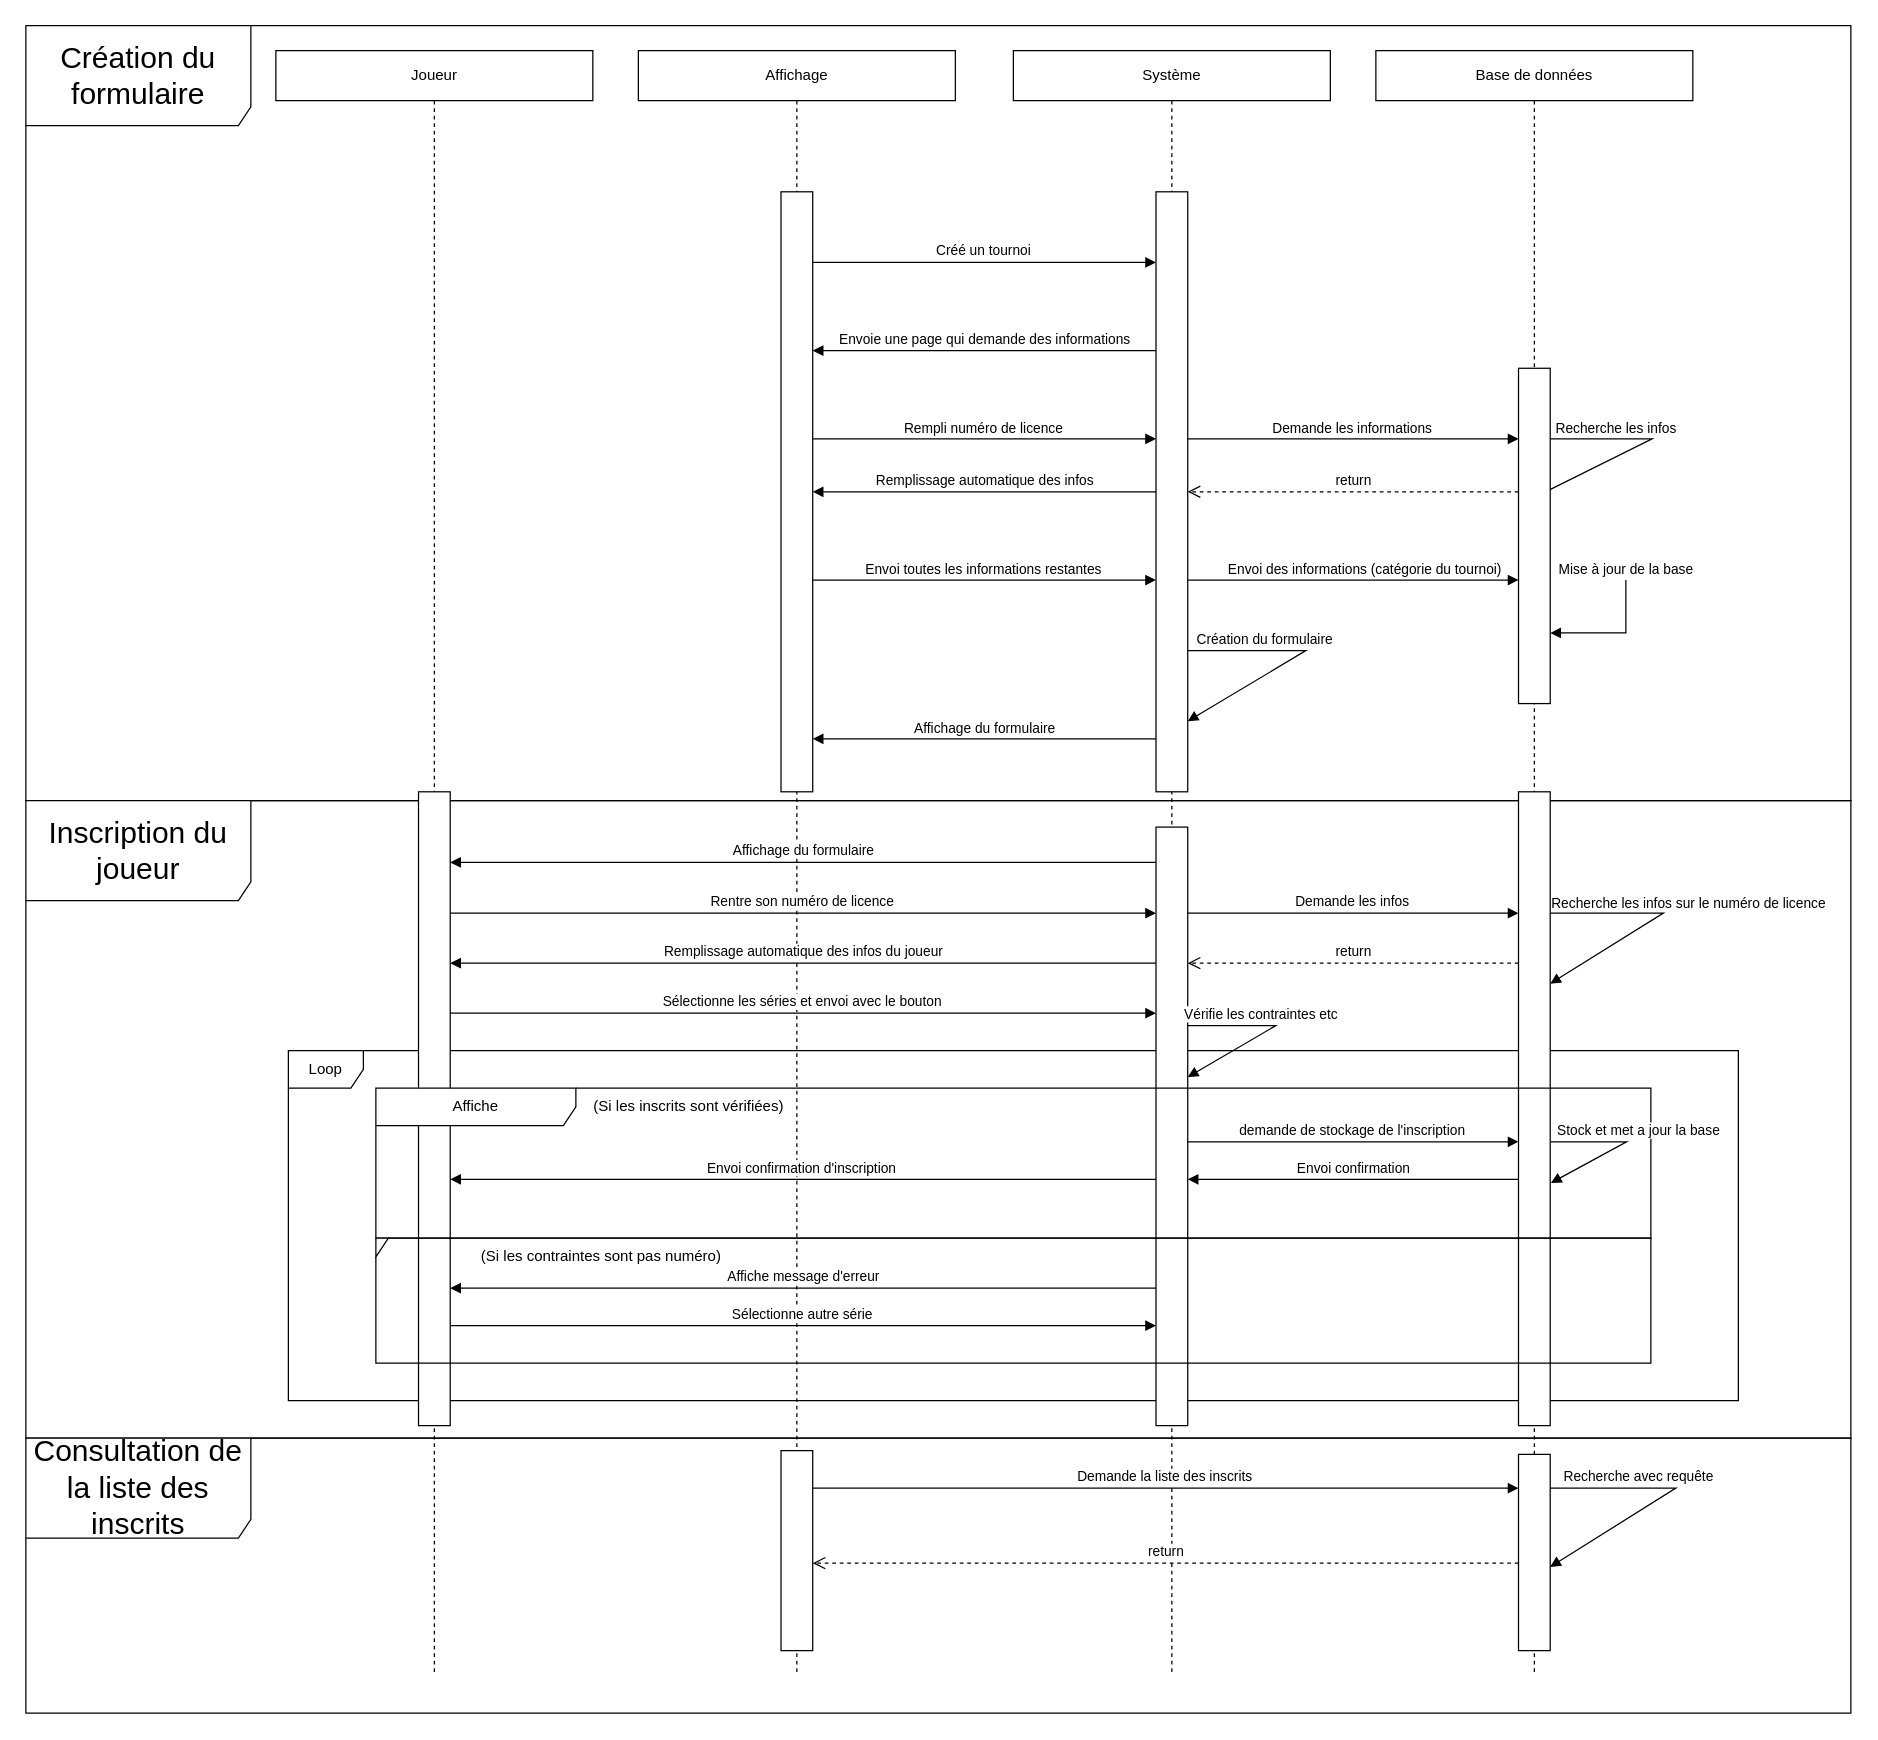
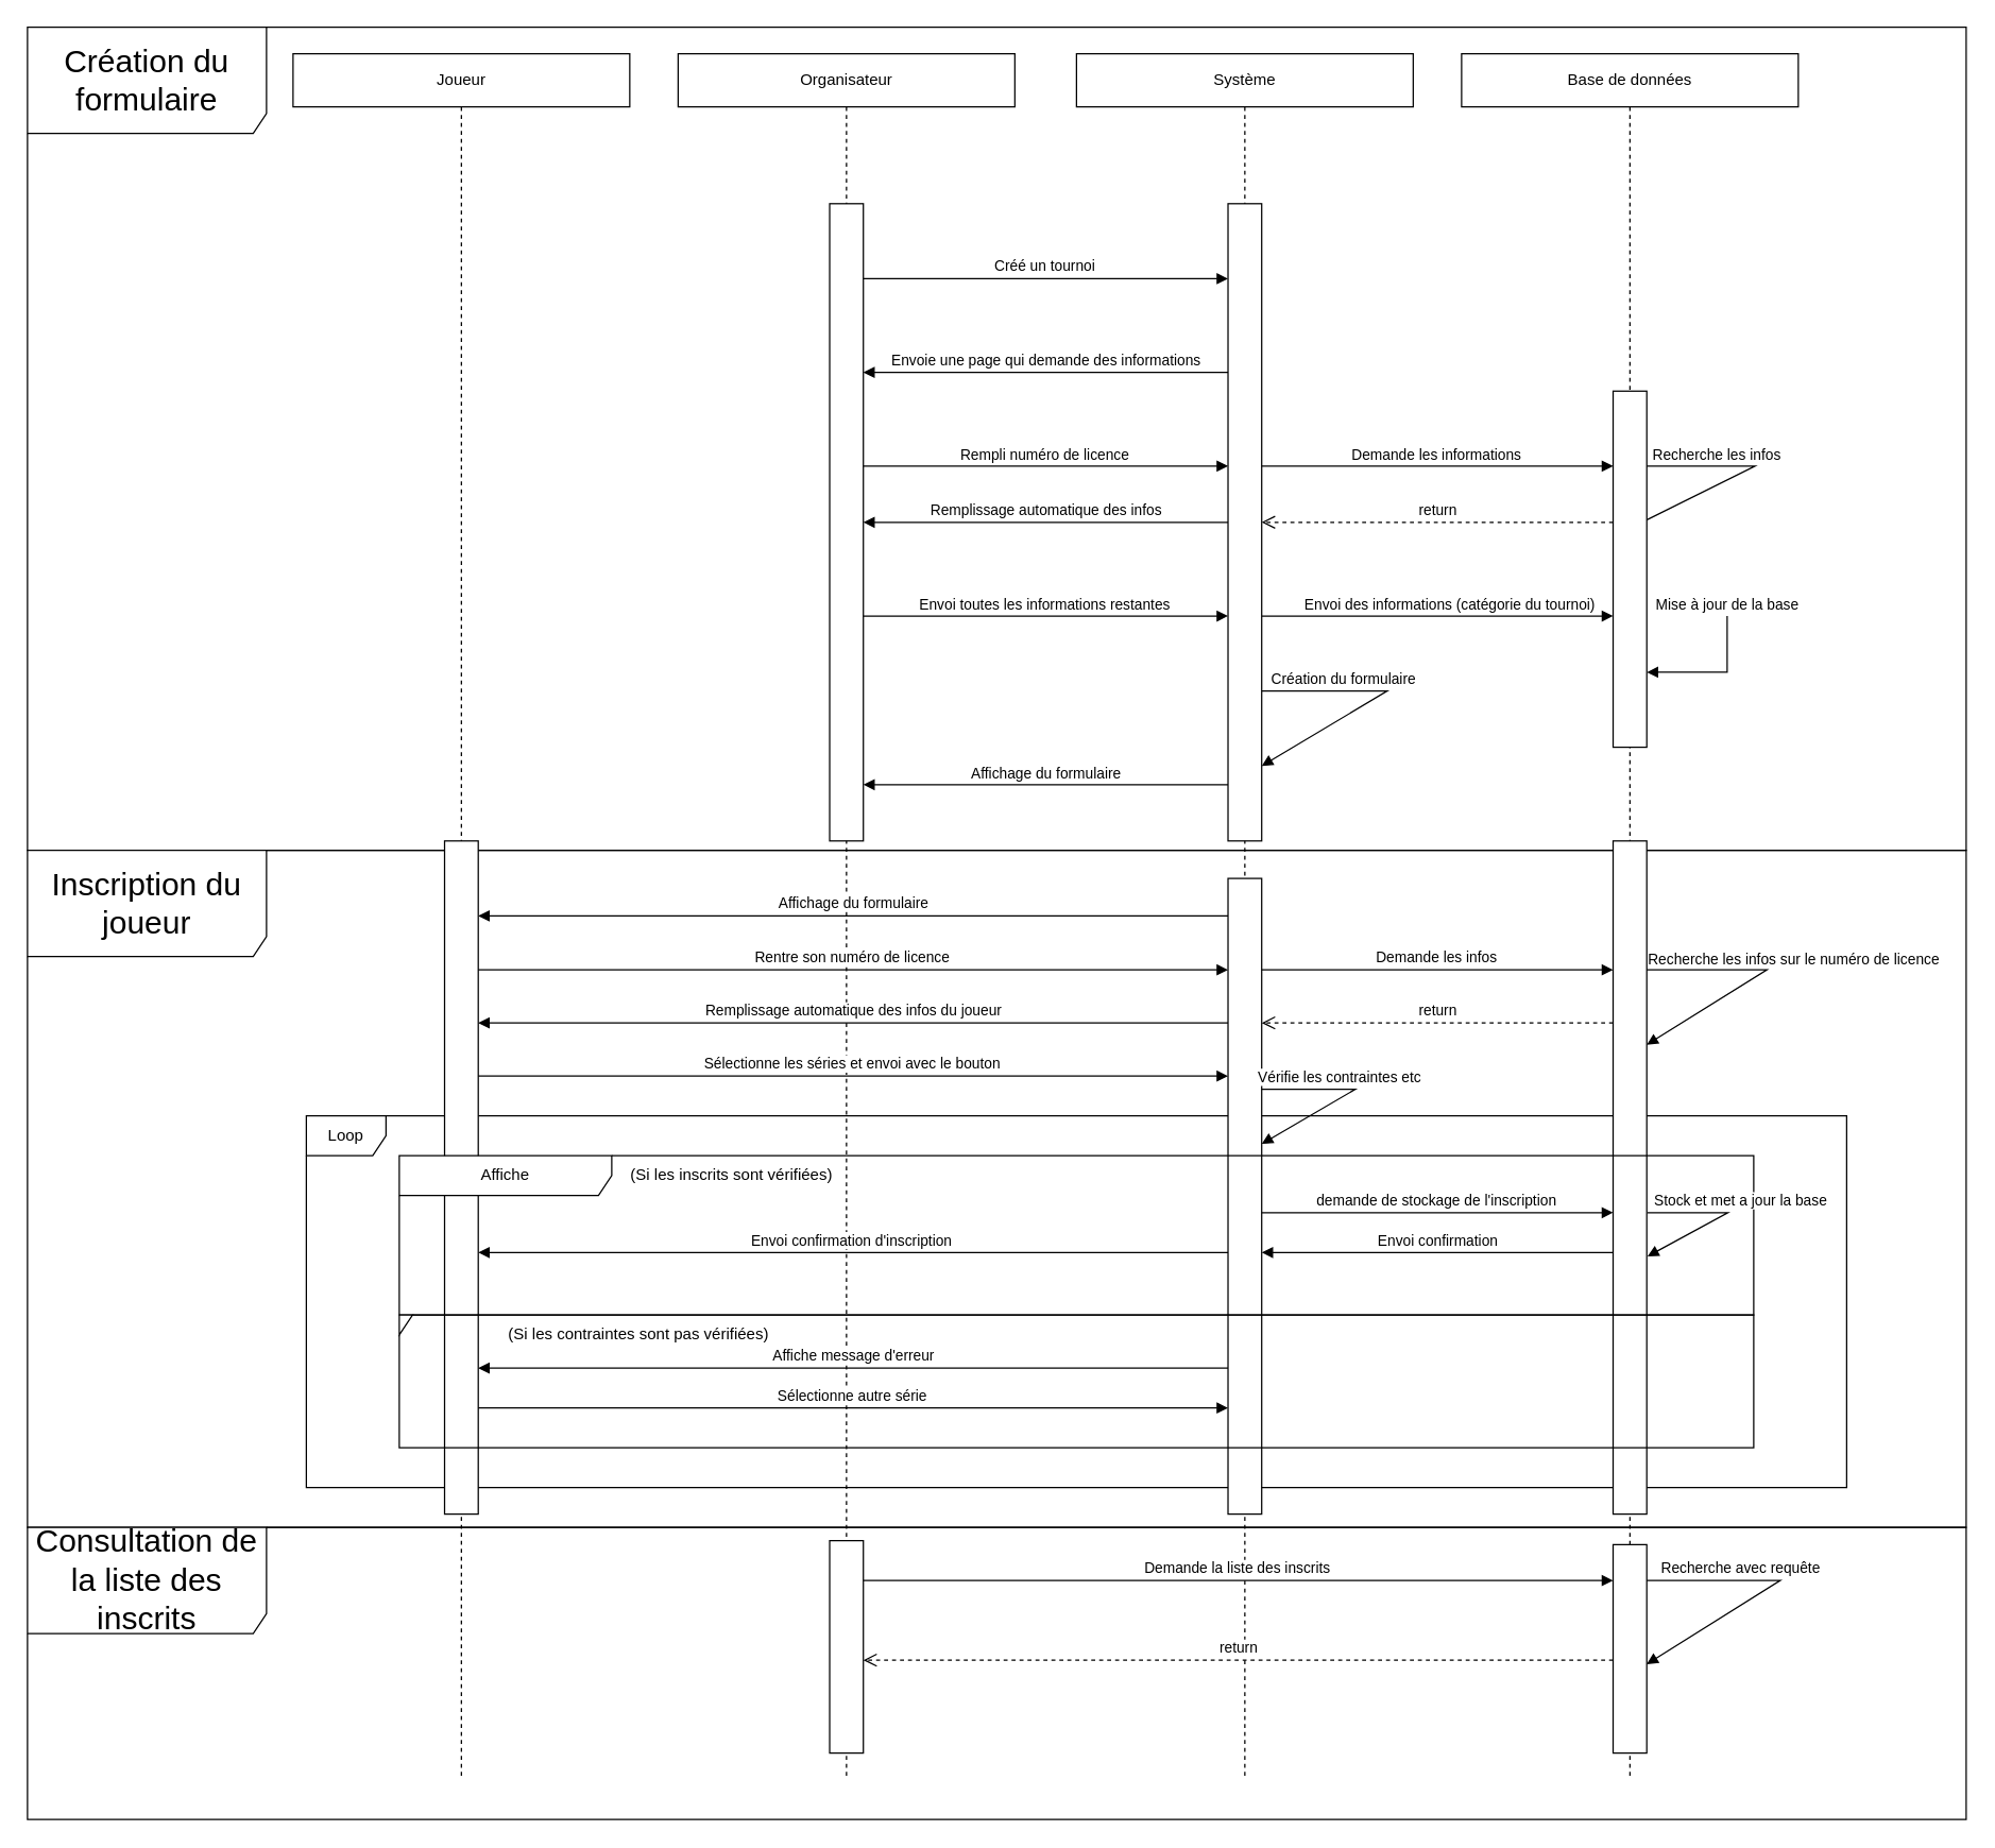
- <mxCell id="16" value="Affichage" style="shape=umlLifeline;perimeter=lifelinePerimeter;whiteSpace=wrap;html=1;container=0;dropTarget=0;collapsible=0;recursiveResize=0;outlineConnect=0;portConstraint=eastwest;newEdgeStyle={&quot;edgeStyle&quot;:&quot;elbowEdgeStyle&quot;,&quot;elbow&quot;:&quot;vertical&quot;,&quot;curved&quot;:0,&quot;rounded&quot;:0};" parent="2" vertex="1"><mxGeometry x="490" y="20" width="253.57" height="1300" as="geometry" /></mxCell>
+ <mxCell id="16" value="Organisateur" style="shape=umlLifeline;perimeter=lifelinePerimeter;whiteSpace=wrap;html=1;container=0;dropTarget=0;collapsible=0;recursiveResize=0;outlineConnect=0;portConstraint=eastwest;newEdgeStyle={&quot;edgeStyle&quot;:&quot;elbowEdgeStyle&quot;,&quot;elbow&quot;:&quot;vertical&quot;,&quot;curved&quot;:0,&quot;rounded&quot;:0};" parent="2" vertex="1"><mxGeometry x="490" y="20" width="253.57" height="1300" as="geometry" /></mxCell>
- <mxCell id="50" value="(Si les contraintes sont pas numéro)" style="text;html=1;align=center;verticalAlign=middle;resizable=0;points=[];autosize=1;strokeColor=none;fillColor=none;container=0;" parent="2" vertex="1"><mxGeometry x="350" y="970" width="220" height="30" as="geometry" /></mxCell>
+ <mxCell id="50" value="(Si les contraintes sont pas vérifiées)" style="text;html=1;align=center;verticalAlign=middle;resizable=0;points=[];autosize=1;strokeColor=none;fillColor=none;container=0;" parent="2" vertex="1"><mxGeometry x="350" y="970" width="220" height="30" as="geometry" /></mxCell>
